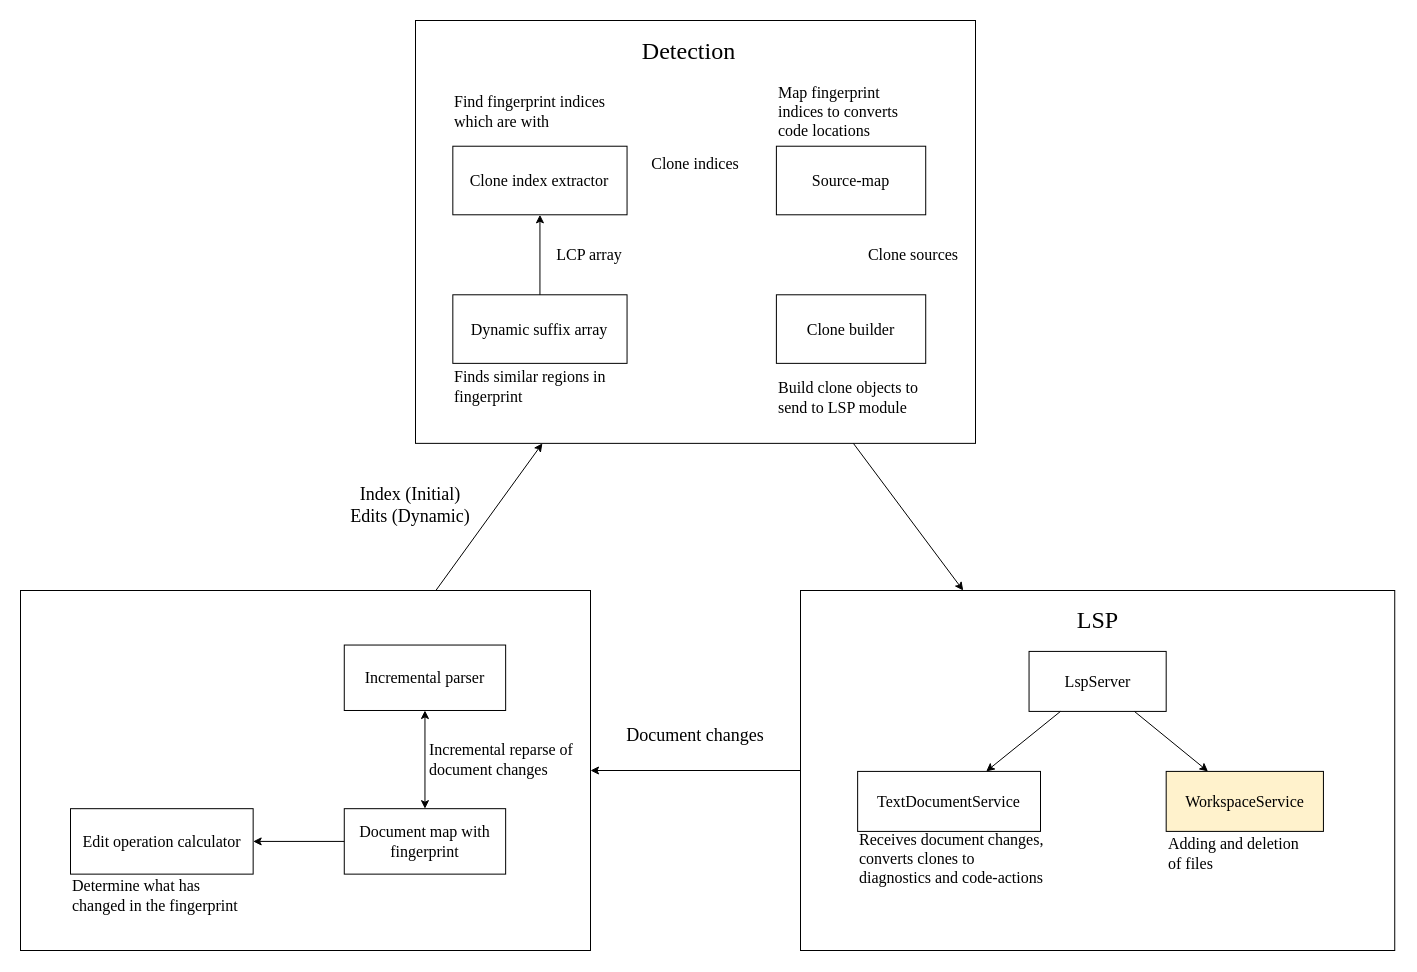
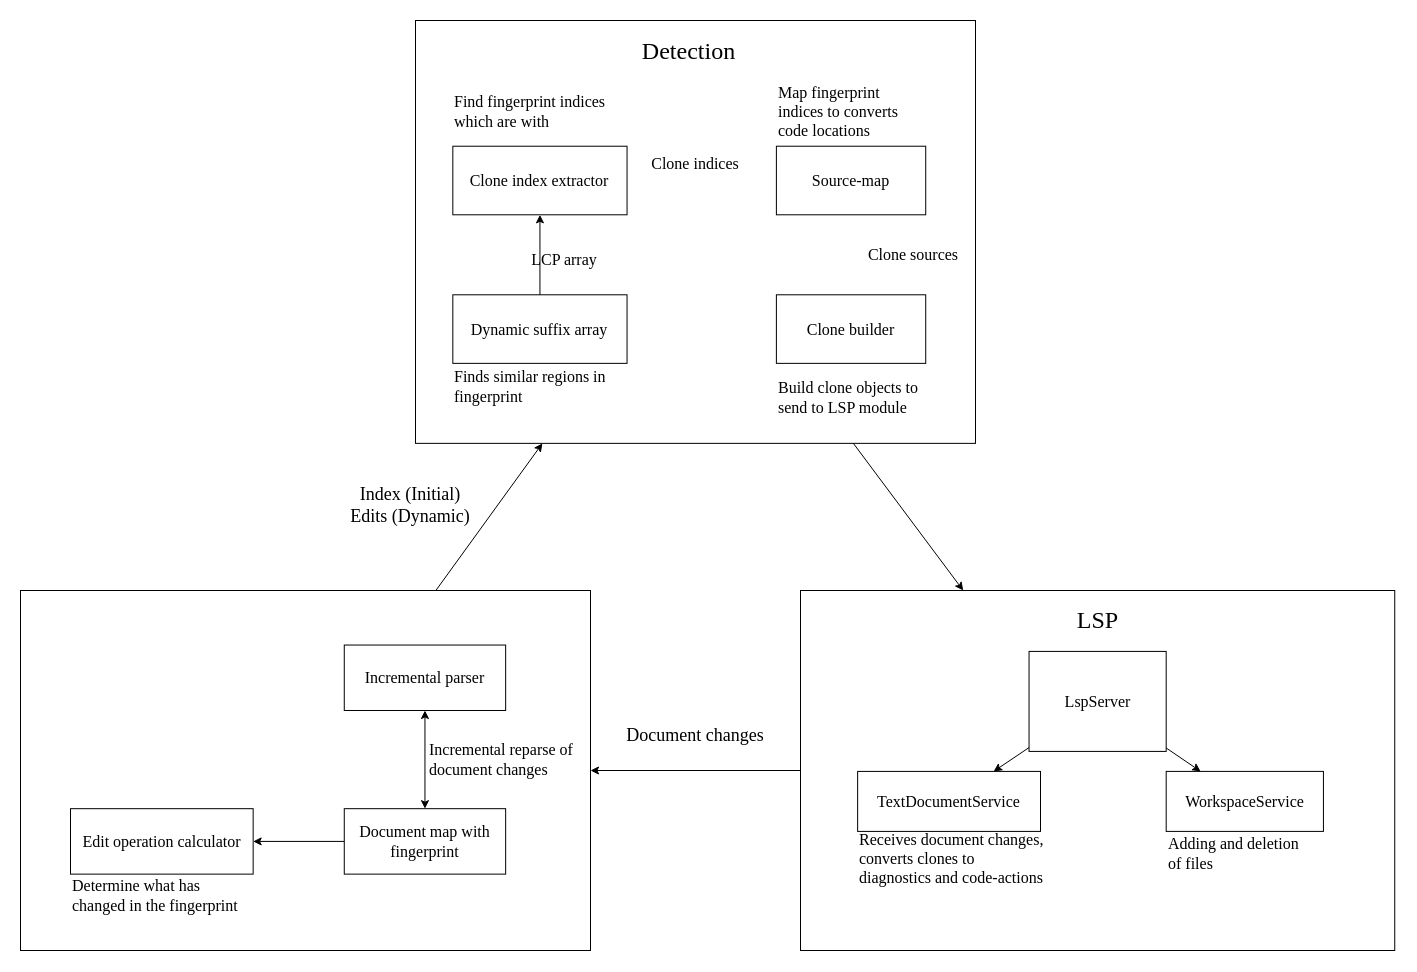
- <mxCell id="24" value="LCP array" style="text;html=1;strokeColor=none;fillColor=none;align=center;verticalAlign=middle;whiteSpace=wrap;rounded=0;fontSize=16;fontFamily=Computer Modern;" vertex="1" parent="19"><mxGeometry x="124.444" y="217.144" width="99.556" height="34.286" as="geometry" /></mxCell>
+ <mxCell id="24" value="LCP array" style="text;html=1;strokeColor=none;fillColor=none;align=center;verticalAlign=middle;whiteSpace=wrap;rounded=0;fontSize=16;fontFamily=Computer Modern;" vertex="1" parent="19"><mxGeometry x="99.444" y="222.144" width="99.556" height="34.286" as="geometry" /></mxCell>
- <mxCell id="3" value="LspServer" style="rounded=0;whiteSpace=wrap;html=1;fontSize=16;fontFamily=Computer Modern;" vertex="1" parent="2"><mxGeometry x="228.554" y="60.908" width="137.132" height="60.0" as="geometry" /></mxCell>
+ <mxCell id="3" value="LspServer" style="rounded=0;whiteSpace=wrap;html=1;fontSize=16;fontFamily=Computer Modern;" vertex="1" parent="2"><mxGeometry x="228.554" y="60.908" width="137.132" height="100" as="geometry" /></mxCell>
- <mxCell id="6" value="WorkspaceService" style="rounded=0;whiteSpace=wrap;html=1;fontSize=16;fontFamily=Computer Modern;fillColor=#fff2cc;" vertex="1" parent="2"><mxGeometry x="365.683" y="180.905" width="157.248" height="60.0" as="geometry" /></mxCell>
+ <mxCell id="6" value="WorkspaceService" style="rounded=0;whiteSpace=wrap;html=1;fontSize=16;fontFamily=Computer Modern;" vertex="1" parent="2"><mxGeometry x="365.683" y="180.905" width="157.248" height="60.0" as="geometry" /></mxCell>
